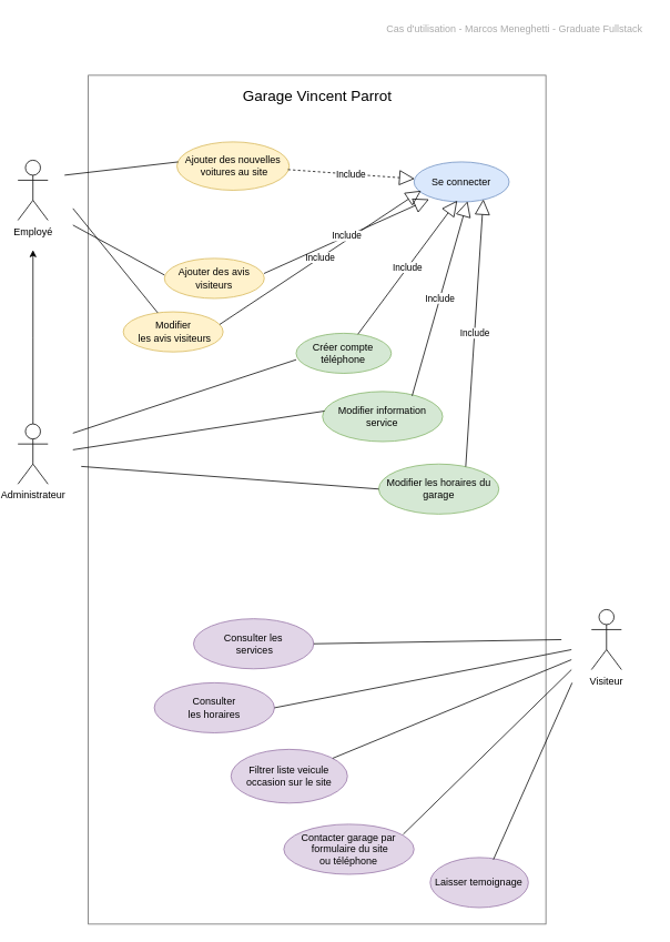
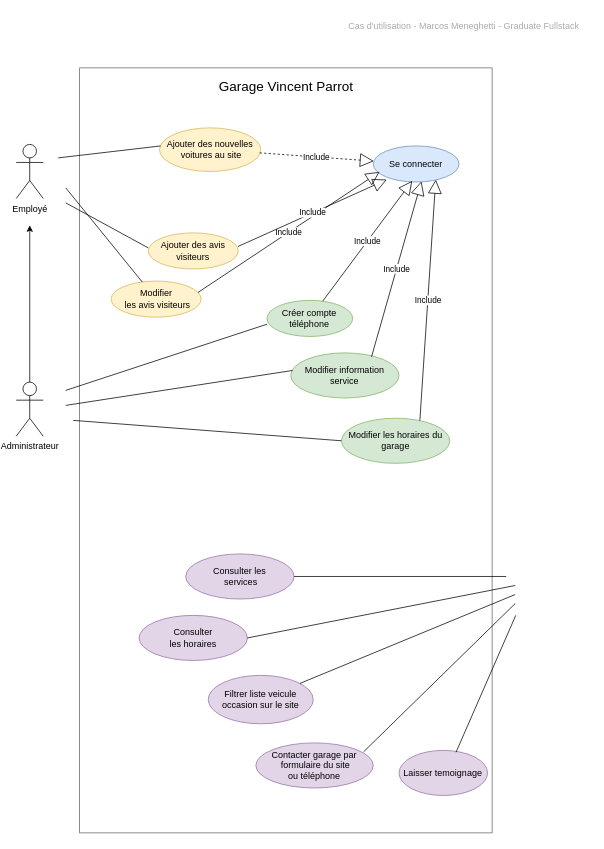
- <mxCell id="10" value="Visiteur" style="shape=umlActor;verticalLabelPosition=bottom;verticalAlign=top;html=1;" parent="1" vertex="1"><mxGeometry x="710.308" y="732.036" width="36.102" height="72.204" as="geometry" /></mxCell>
- <mxCell id="15" value="Consulter les&lt;br&gt;&amp;nbsp;services" style="ellipse;whiteSpace=wrap;html=1;fillColor=#e1d5e7;strokeColor=#9673a6;" parent="1" vertex="1"><mxGeometry x="231.996" y="743.052" width="144.407" height="60.17" as="geometry" /></mxCell>
+ <mxCell id="15" value="Consulter les&lt;br&gt;&amp;nbsp;services" style="ellipse;whiteSpace=wrap;html=1;fillColor=#e1d5e7;strokeColor=#9673a6;" parent="1" vertex="1"><mxGeometry x="246.996" y="738.052" width="144.407" height="60.17" as="geometry" /></mxCell>
- <mxCell id="33" value="Laisser temoignage" style="ellipse;whiteSpace=wrap;html=1;fillColor=#e1d5e7;strokeColor=#9673a6;" parent="1" vertex="1"><mxGeometry x="516.4" y="1030" width="118.06" height="60.17" as="geometry" /></mxCell>
+ <mxCell id="33" value="Laisser temoignage" style="ellipse;whiteSpace=wrap;html=1;fillColor=#e1d5e7;strokeColor=#9673a6;" parent="1" vertex="1"><mxGeometry x="531.4" y="1000" width="118.06" height="60.17" as="geometry" /></mxCell>
